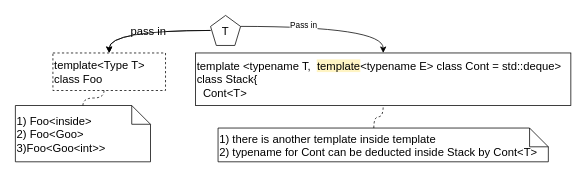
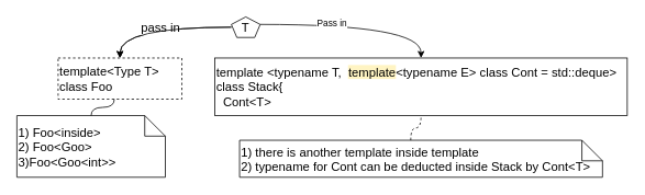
- <mxCell id="4" value="T" style="whiteSpace=wrap;html=1;shape=mxgraph.basic.pentagon;fontSize=15;" vertex="1" parent="1"><mxGeometry x="280" y="20" width="40" height="40" as="geometry" /></mxCell>
+ <mxCell id="4" value="T" style="whiteSpace=wrap;html=1;shape=mxgraph.basic.pentagon;fontSize=15;" vertex="1" parent="1"><mxGeometry x="280" y="20" width="35" height="25" as="geometry" /></mxCell>
- <mxCell id="12" value="" style="endArrow=none;html=1;rounded=0;curved=1;entryX=0.454;entryY=1.001;entryDx=0;entryDy=0;edgeStyle=orthogonalEdgeStyle;fontSize=15;dashed=1;entryPerimeter=0;exitX=0.5;exitY=0;exitDx=0;exitDy=0;exitPerimeter=0;" edge="1" parent="1" source="9" target="5"><mxGeometry width="50" height="50" relative="1" as="geometry"><mxPoint x="100" y="150" as="sourcePoint" /><mxPoint x="530" y="130" as="targetPoint" /></mxGeometry></mxCell>
+ <mxCell id="12" value="" style="endArrow=none;html=1;rounded=0;curved=1;entryX=0.454;entryY=1.001;entryDx=0;entryDy=0;edgeStyle=orthogonalEdgeStyle;fontSize=15;dashed=0;entryPerimeter=0;exitX=0.5;exitY=0;exitDx=0;exitDy=0;exitPerimeter=0;" edge="1" parent="1" source="9" target="5"><mxGeometry width="50" height="50" relative="1" as="geometry"><mxPoint x="100" y="150" as="sourcePoint" /><mxPoint x="530" y="130" as="targetPoint" /></mxGeometry></mxCell>
